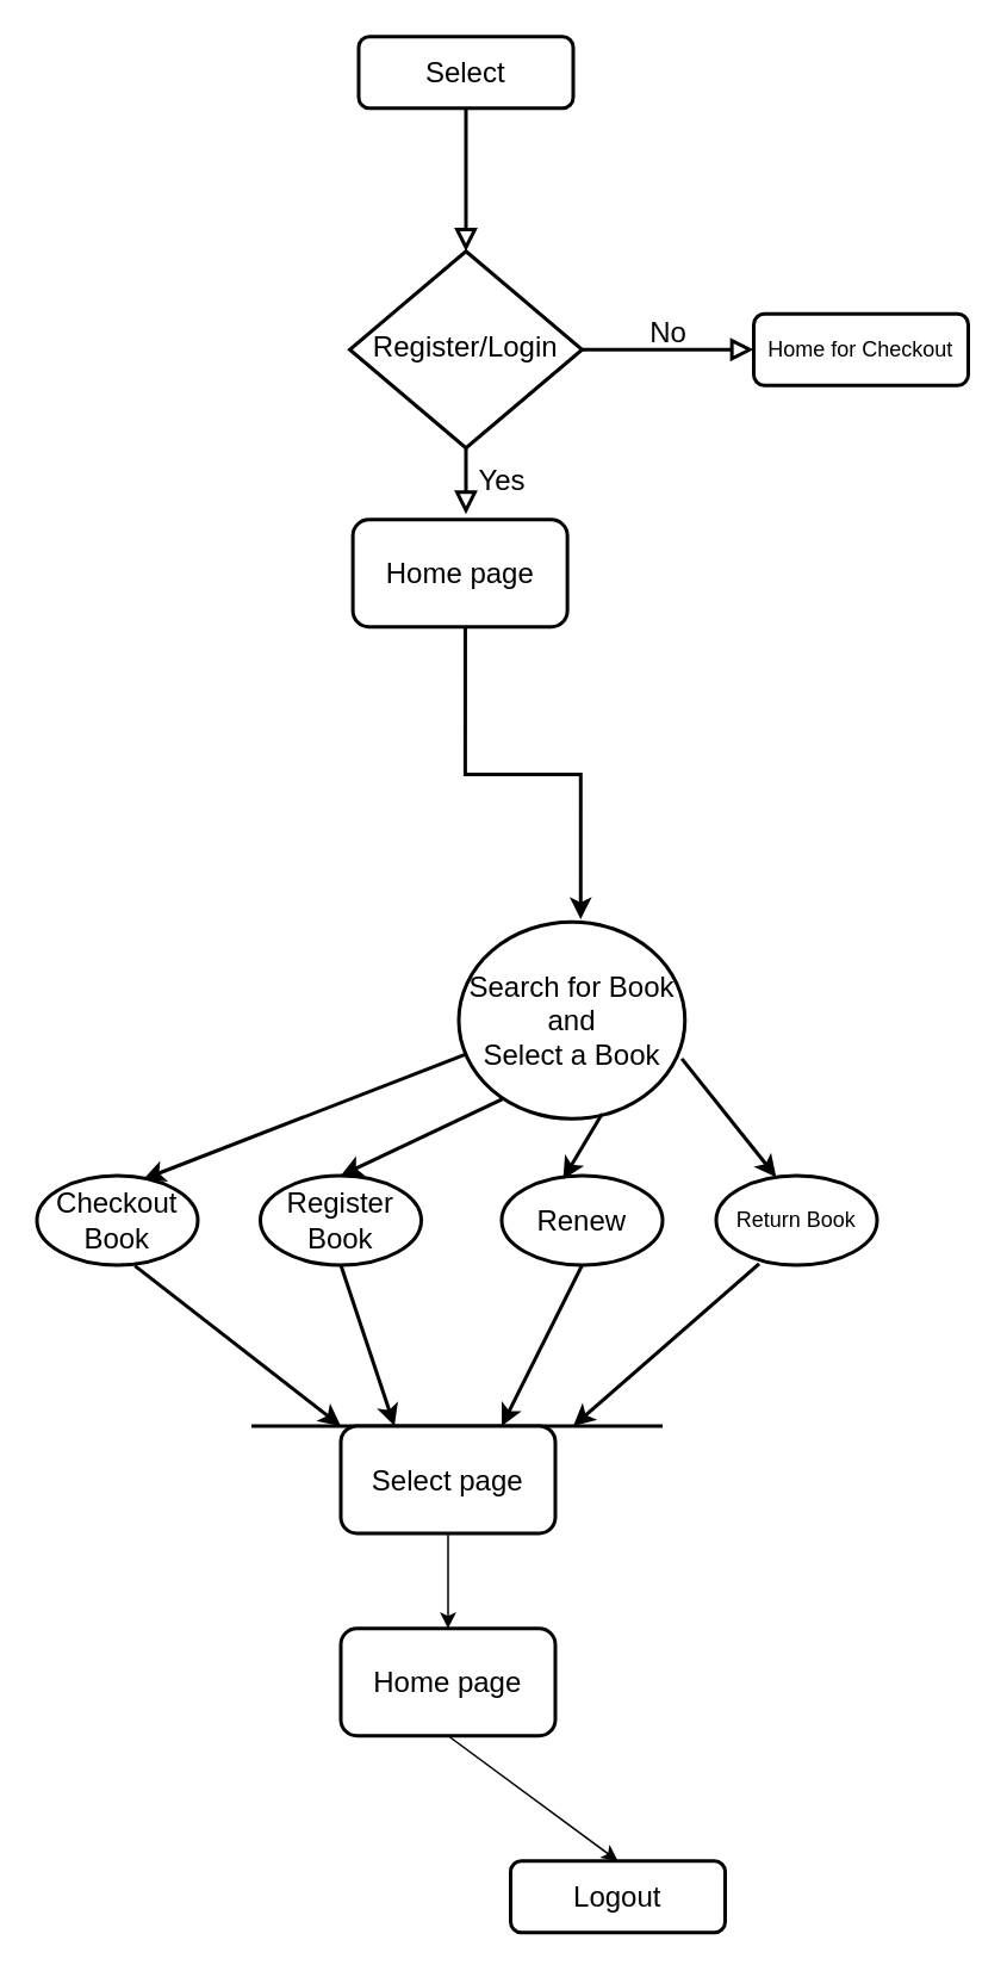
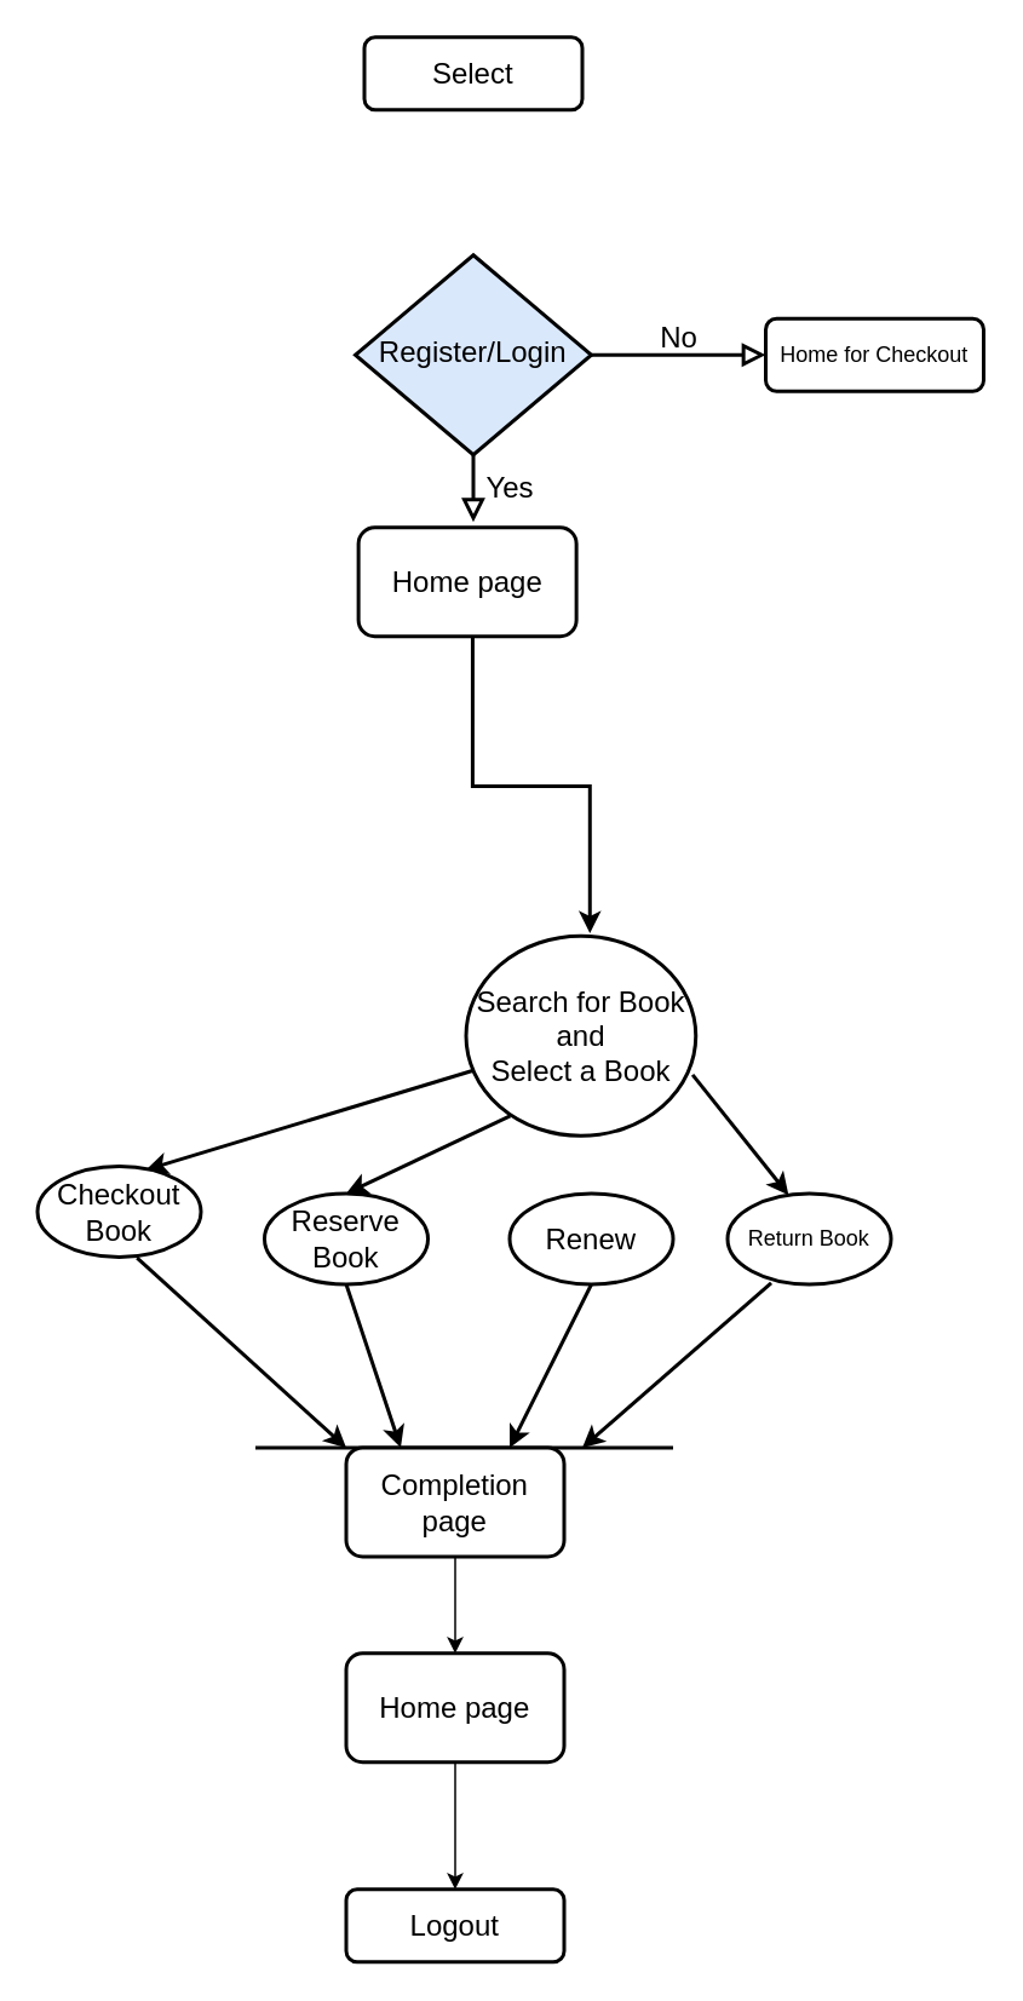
- <mxCell id="2" value="" style="rounded=0;html=1;jettySize=auto;orthogonalLoop=1;fontSize=16;endArrow=block;endFill=0;endSize=8;strokeWidth=2;shadow=0;labelBackgroundColor=none;edgeStyle=orthogonalEdgeStyle;" edge="1" parent="1" source="3" target="6"><mxGeometry relative="1" as="geometry" /></mxCell>
- <mxCell id="6" value="Register/Login" style="rhombus;whiteSpace=wrap;html=1;shadow=0;fontFamily=Helvetica;fontSize=16;align=center;strokeWidth=2;spacing=6;spacingTop=-4;" vertex="1" parent="1"><mxGeometry x="195" y="140" width="130" height="110" as="geometry" /></mxCell>
+ <mxCell id="6" value="Register/Login" style="rhombus;whiteSpace=wrap;html=1;shadow=0;fontFamily=Helvetica;fontSize=16;align=center;strokeWidth=2;spacing=6;spacingTop=-4;fillColor=#dae8fc;" vertex="1" parent="1"><mxGeometry x="195" y="140" width="130" height="110" as="geometry" /></mxCell>
- <mxCell id="17" value="" style="endArrow=classic;html=1;rounded=0;exitX=0.634;exitY=0.974;exitDx=0;exitDy=0;exitPerimeter=0;entryX=0.382;entryY=0.04;entryDx=0;entryDy=0;entryPerimeter=0;fontSize=16;strokeWidth=2;" edge="1" parent="1" source="14" target="12"><mxGeometry width="50" height="50" relative="1" as="geometry"><mxPoint x="283.782" y="630" as="sourcePoint" /><mxPoint x="200" y="666.81" as="targetPoint" /></mxGeometry></mxCell>
- <mxCell id="10" value="Checkout Book" style="ellipse;whiteSpace=wrap;html=1;fontSize=16;strokeWidth=2;" vertex="1" parent="1"><mxGeometry x="20" y="656.81" width="90" height="50" as="geometry" /></mxCell>
+ <mxCell id="10" value="Checkout Book" style="ellipse;whiteSpace=wrap;html=1;fontSize=16;strokeWidth=2;" vertex="1" parent="1"><mxGeometry x="20" y="641.81" width="90" height="50" as="geometry" /></mxCell>
- <mxCell id="11" value="Register Book" style="ellipse;whiteSpace=wrap;html=1;fontSize=16;strokeWidth=2;" vertex="1" parent="1"><mxGeometry x="145" y="656.81" width="90" height="50" as="geometry" /></mxCell>
+ <mxCell id="11" value="Reserve Book" style="ellipse;whiteSpace=wrap;html=1;fontSize=16;strokeWidth=2;" vertex="1" parent="1"><mxGeometry x="145" y="656.81" width="90" height="50" as="geometry" /></mxCell>
- <mxCell id="24" value="Select page" style="rounded=1;whiteSpace=wrap;html=1;fontSize=16;strokeWidth=2;" vertex="1" parent="1"><mxGeometry x="190" y="796.81" width="120" height="60" as="geometry" /></mxCell>
+ <mxCell id="24" value="Completion page" style="rounded=1;whiteSpace=wrap;html=1;fontSize=16;strokeWidth=2;" vertex="1" parent="1"><mxGeometry x="190" y="796.81" width="120" height="60" as="geometry" /></mxCell>
- <mxCell id="8" value="Logout" style="rounded=1;whiteSpace=wrap;html=1;fontSize=16;glass=0;strokeWidth=2;shadow=0;" vertex="1" parent="1"><mxGeometry x="285" y="1040" width="120" height="40" as="geometry" /></mxCell>
+ <mxCell id="8" value="Logout" style="rounded=1;whiteSpace=wrap;html=1;fontSize=16;glass=0;strokeWidth=2;shadow=0;" vertex="1" parent="1"><mxGeometry x="190" y="1040" width="120" height="40" as="geometry" /></mxCell>
